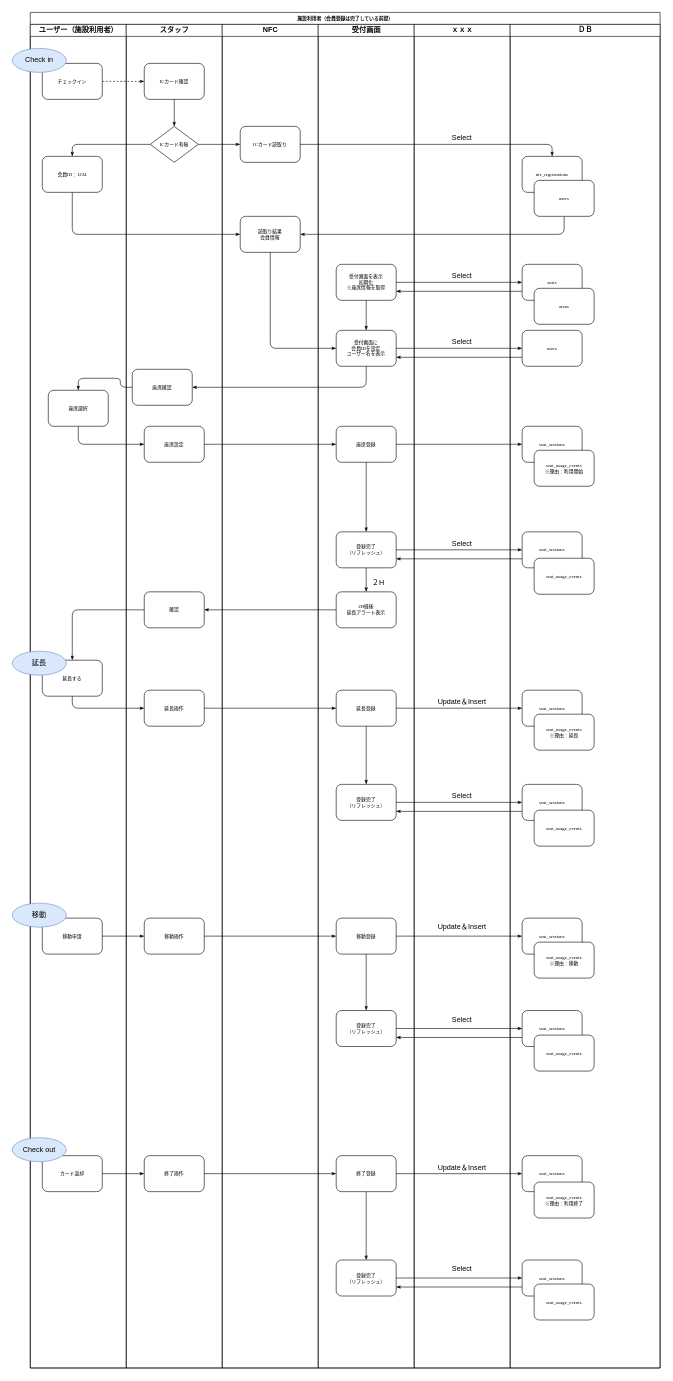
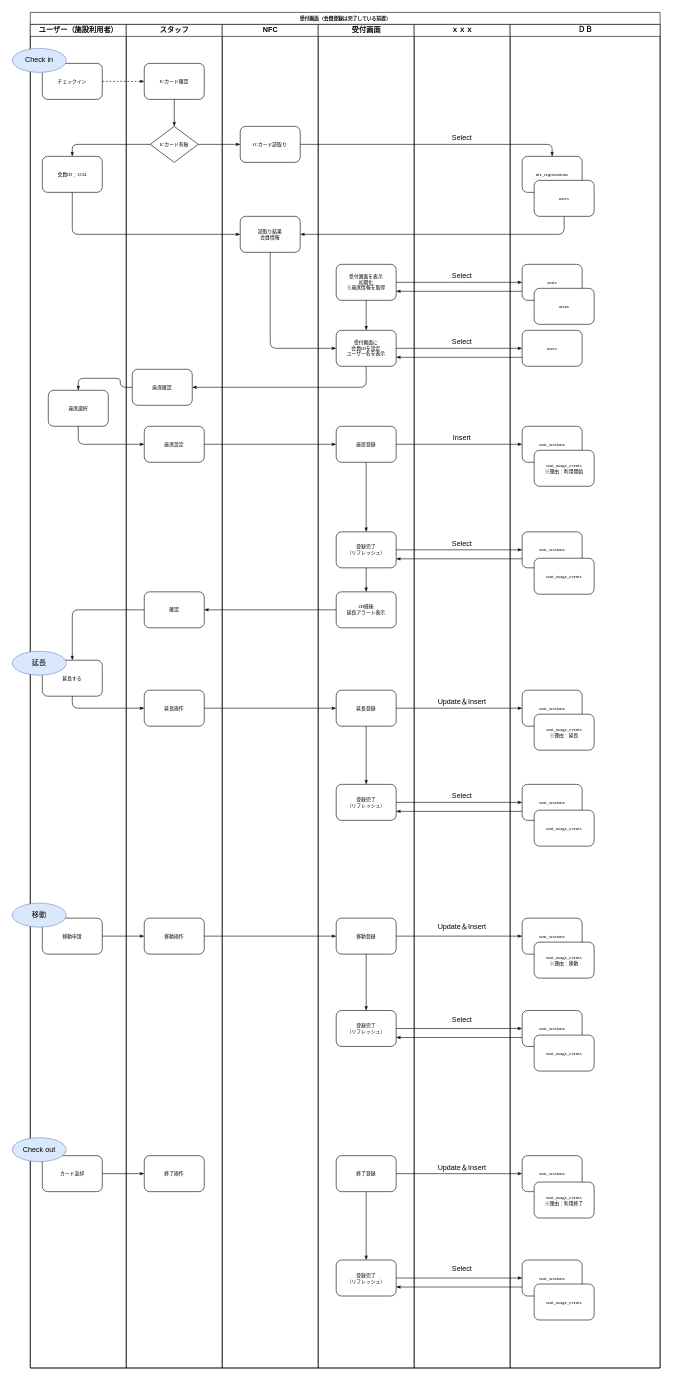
- <mxCell id="2" value="施設利用者（会員登録は完了している前提）" style="swimlane;html=1;childLayout=stackLayout;startSize=20;rounded=0;shadow=0;labelBackgroundColor=none;strokeWidth=1;fontFamily=Verdana;fontSize=8;align=center;" parent="1" vertex="1"><mxGeometry x="50" y="20" width="1050" height="2260" as="geometry" /></mxCell>
+ <mxCell id="2" value="受付画面（会員登録は完了している前提）" style="swimlane;html=1;childLayout=stackLayout;startSize=20;rounded=0;shadow=0;labelBackgroundColor=none;strokeWidth=1;fontFamily=Verdana;fontSize=8;align=center;" parent="1" vertex="1"><mxGeometry x="50" y="20" width="1050" height="2260" as="geometry" /></mxCell>
+ <mxCell id="61" value="Insert" style="text;html=1;align=center;verticalAlign=middle;whiteSpace=wrap;rounded=0;" parent="56" vertex="1"><mxGeometry x="20" y="670" width="120" height="40" as="geometry" /></mxCell>
- <mxCell id="42" value="２H" style="text;html=1;align=center;verticalAlign=middle;whiteSpace=wrap;rounded=0;" parent="32" vertex="1"><mxGeometry x="70" y="916" width="60" height="30" as="geometry" /></mxCell>
- <mxCell id="111" style="edgeStyle=orthogonalEdgeStyle;rounded=1;html=1;labelBackgroundColor=none;startArrow=none;startFill=0;startSize=5;endArrow=classicThin;endFill=1;endSize=5;jettySize=auto;orthogonalLoop=1;strokeColor=#000000;strokeWidth=1;fontFamily=Verdana;fontSize=8;fontColor=#000000;exitX=1;exitY=0.5;exitDx=0;exitDy=0;entryX=0;entryY=0.5;entryDx=0;entryDy=0;" parent="2" source="25" target="53" edge="1"><mxGeometry relative="1" as="geometry"><mxPoint x="300" y="1691" as="sourcePoint" /><mxPoint x="520" y="1691" as="targetPoint" /></mxGeometry></mxCell>
